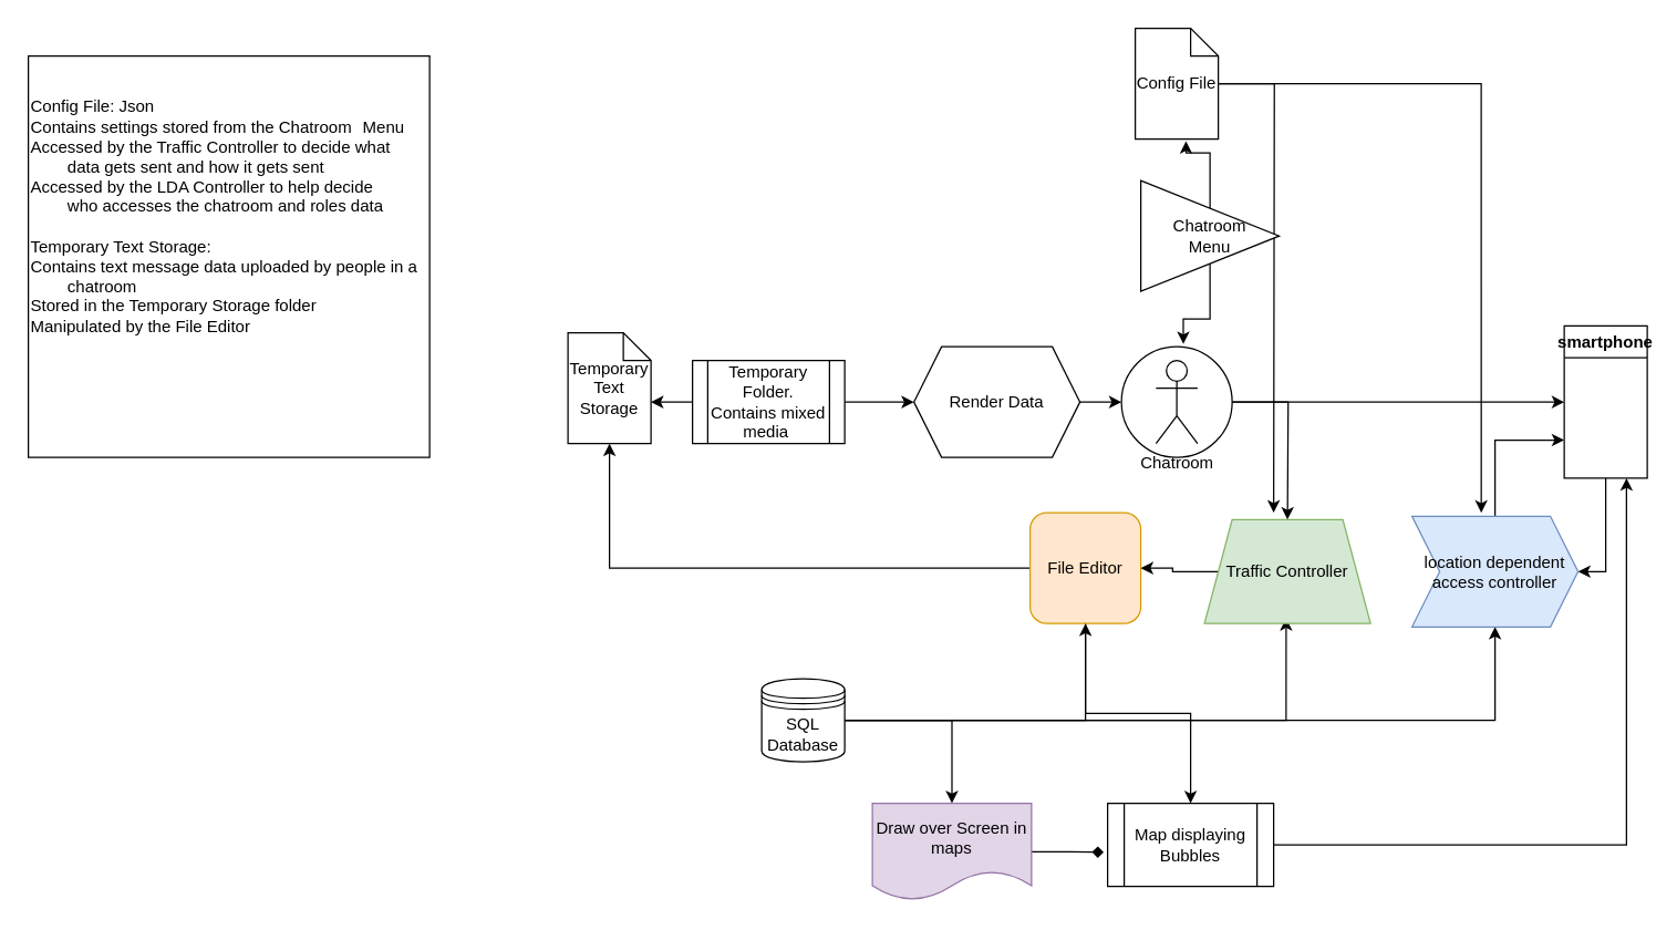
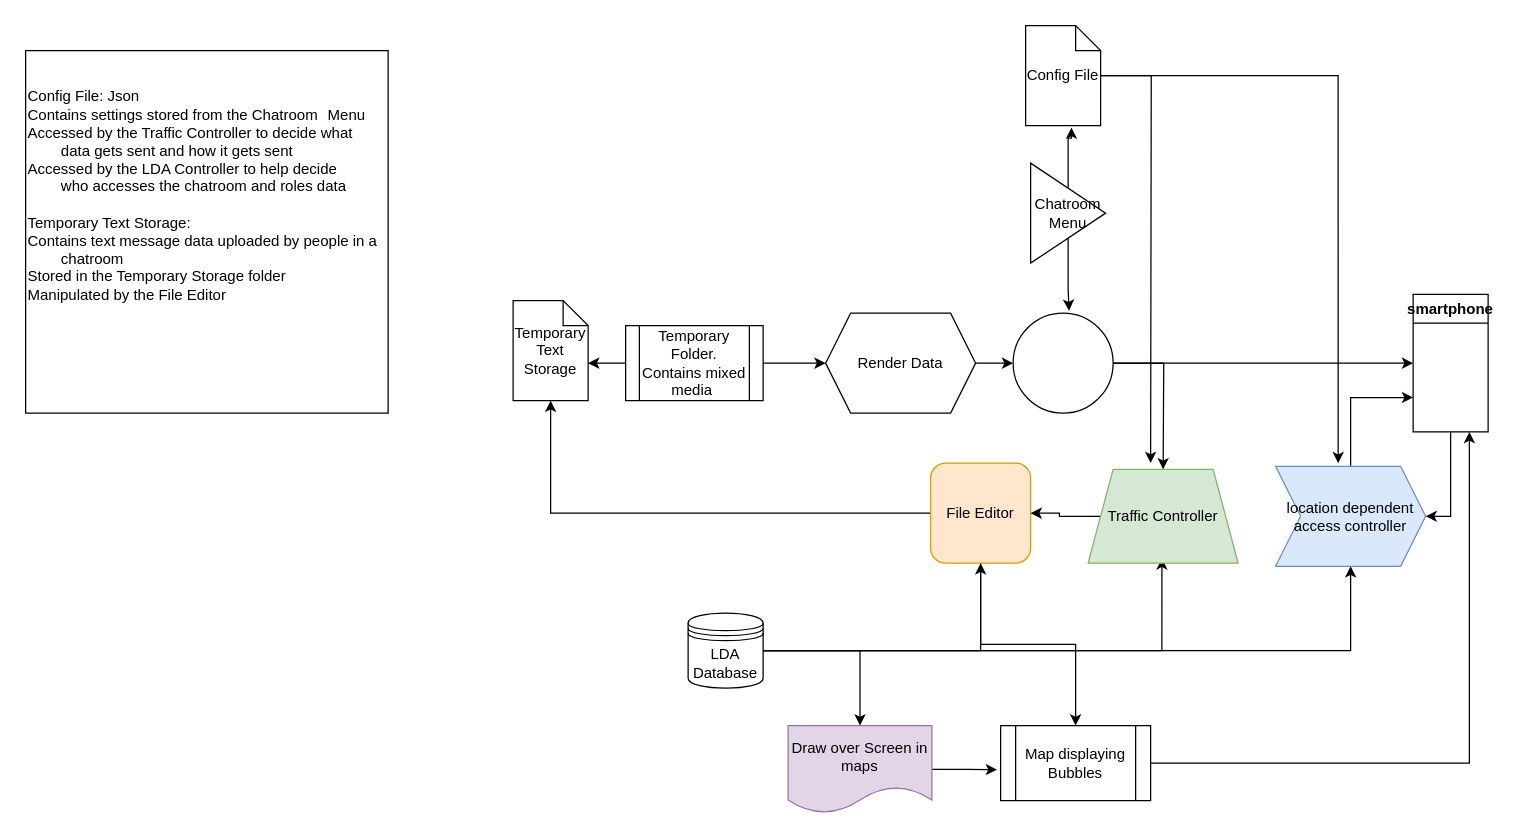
- <mxCell id="35" value="Chatroom&lt;br&gt;Menu" style="triangle;whiteSpace=wrap;html=1;" vertex="1" parent="1"><mxGeometry x="824" y="130" width="100" height="80" as="geometry" /></mxCell>
+ <mxCell id="35" value="Chatroom&lt;br&gt;Menu" style="triangle;whiteSpace=wrap;html=1;" vertex="1" parent="1"><mxGeometry x="824" y="130" width="60" height="80" as="geometry" /></mxCell>
- <mxCell id="19" value="Chatroom" style="shape=umlActor;verticalLabelPosition=bottom;verticalAlign=top;html=1;outlineConnect=0;" parent="1" vertex="1"><mxGeometry x="835" y="260" width="30" height="60" as="geometry" /></mxCell>
- <mxCell id="9" value="SQL Database" style="shape=datastore;whiteSpace=wrap;html=1;" parent="1" vertex="1"><mxGeometry x="550" y="490" width="60" height="60" as="geometry" /></mxCell>
+ <mxCell id="9" value="LDA Database" style="shape=datastore;whiteSpace=wrap;html=1;" parent="1" vertex="1"><mxGeometry x="550" y="490" width="60" height="60" as="geometry" /></mxCell>
- <mxCell id="26" style="edgeStyle=orthogonalEdgeStyle;rounded=0;orthogonalLoop=1;jettySize=auto;html=1;entryX=-0.024;entryY=0.588;entryDx=0;entryDy=0;entryPerimeter=0;endArrow=diamond;" parent="1" source="27" target="25" edge="1"><mxGeometry relative="1" as="geometry" /></mxCell>
+ <mxCell id="26" style="edgeStyle=orthogonalEdgeStyle;rounded=0;orthogonalLoop=1;jettySize=auto;html=1;entryX=-0.024;entryY=0.588;entryDx=0;entryDy=0;entryPerimeter=0;" parent="1" source="27" target="25" edge="1"><mxGeometry relative="1" as="geometry" /></mxCell>
